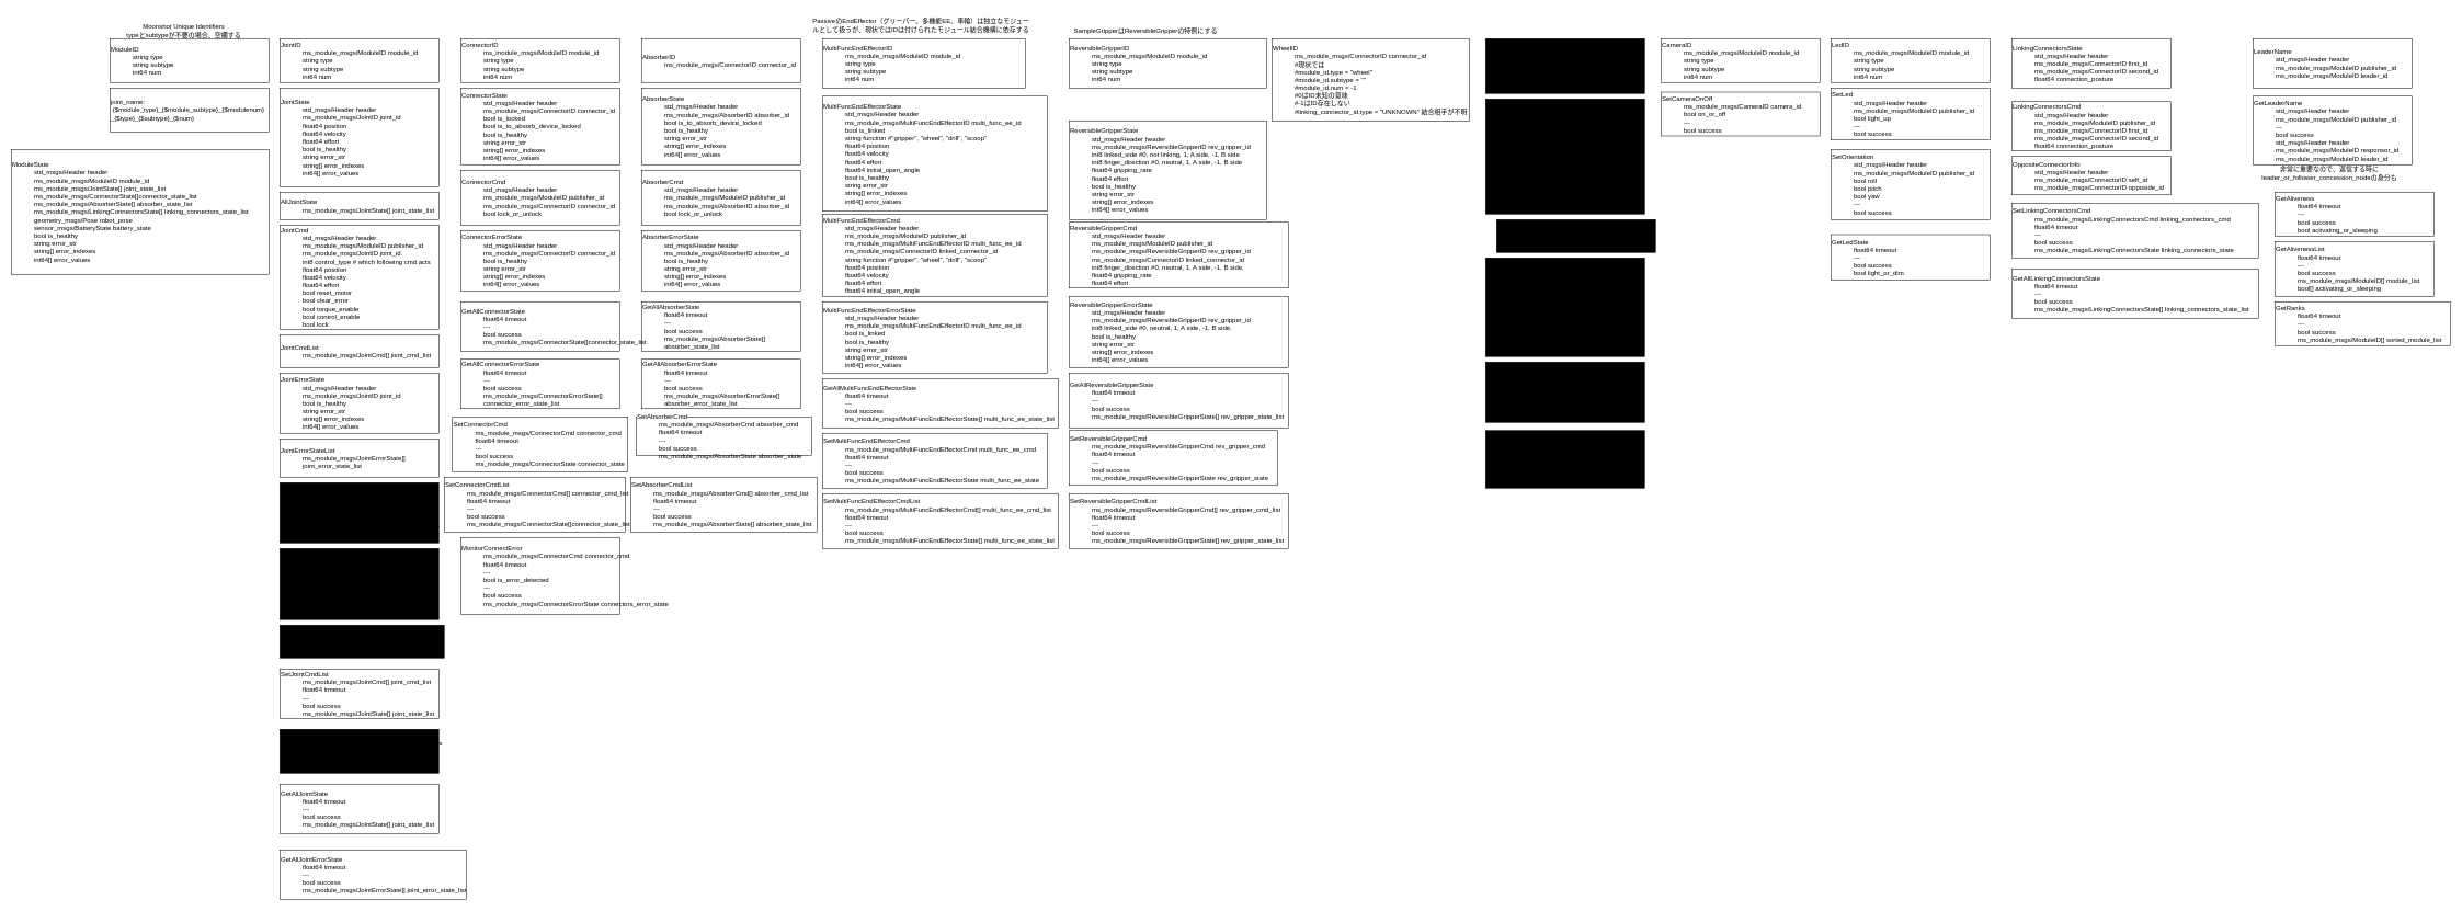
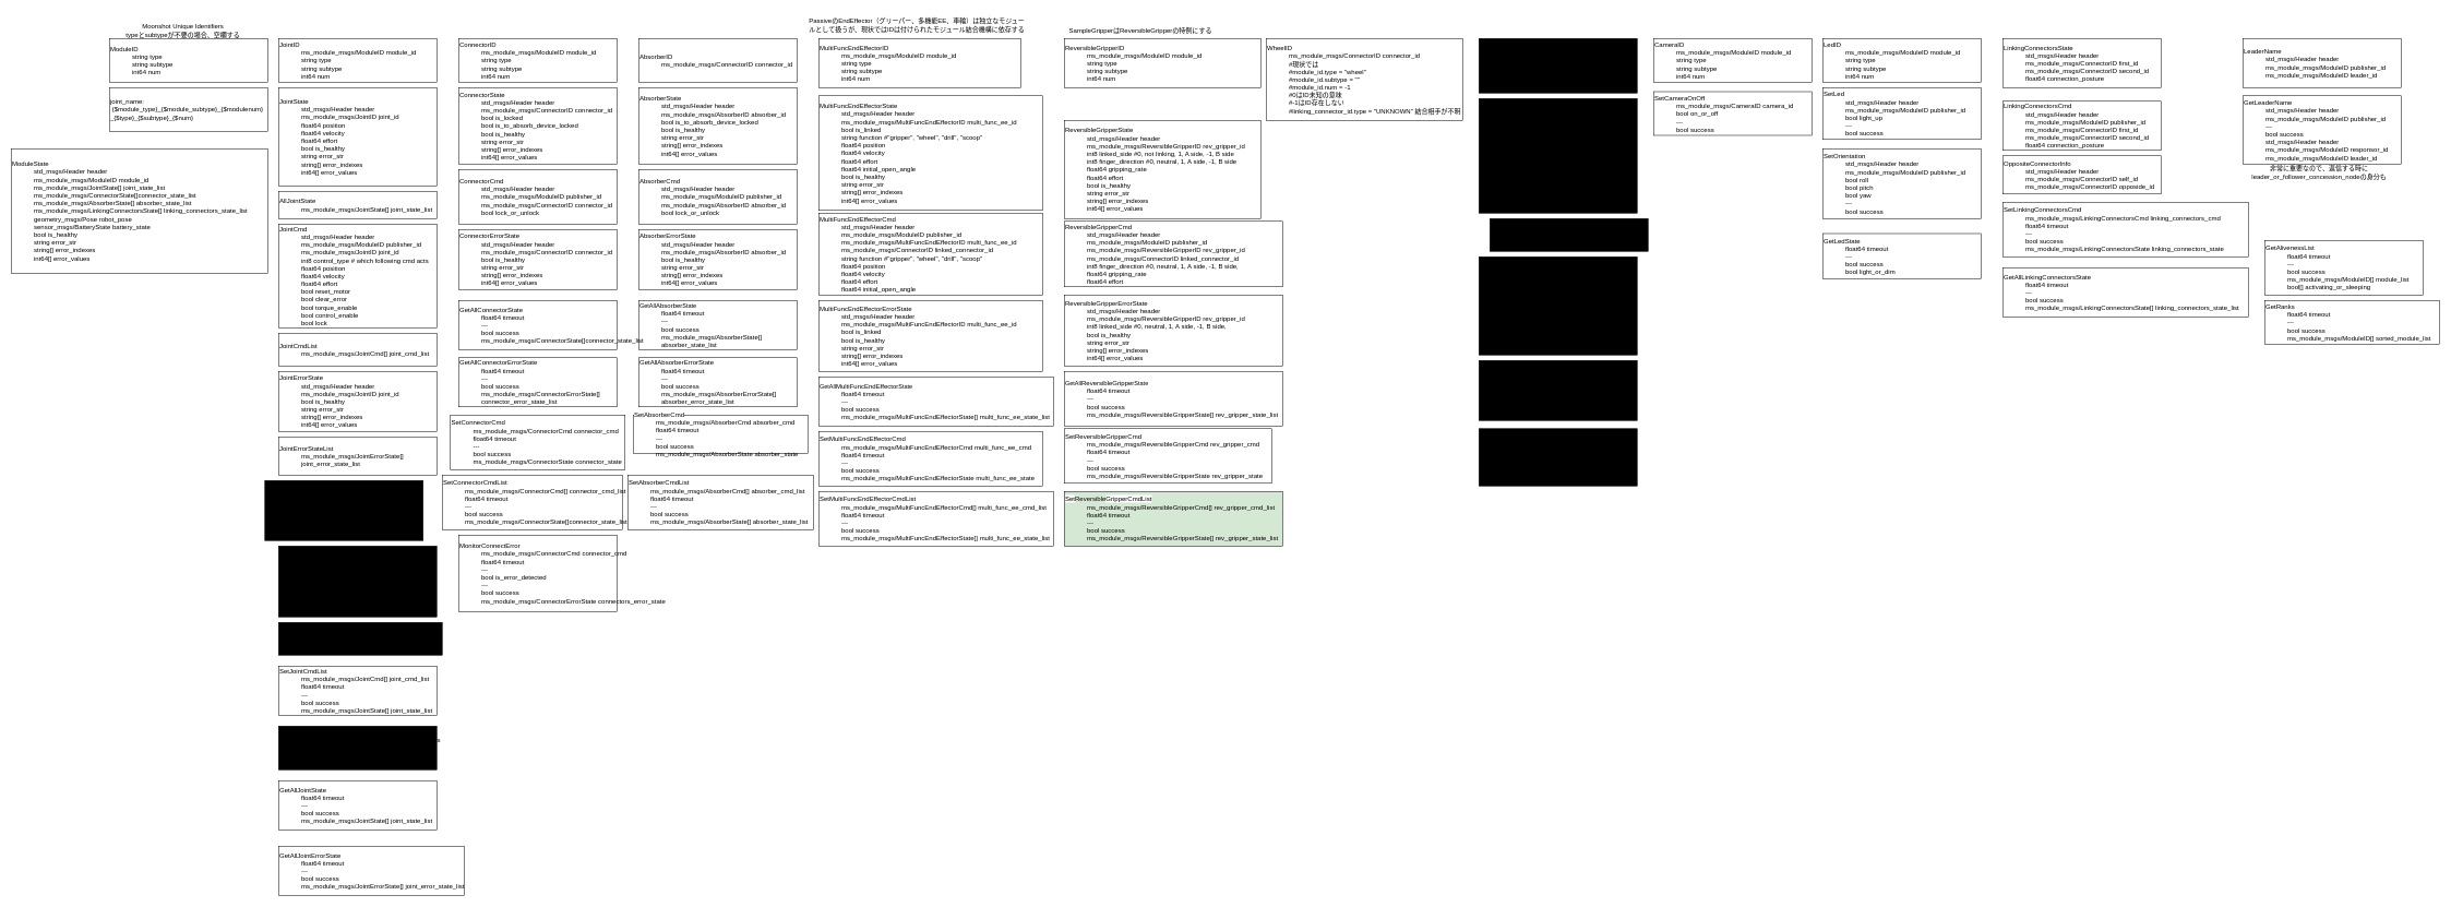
- <mxCell id="53" value="&lt;span style=&quot;background-color: rgb(255, 255, 255); text-align: center; text-wrap: nowrap;&quot;&gt;&lt;font style=&quot;font-size: 12px;&quot;&gt;GetAliveness&lt;/font&gt;&lt;/span&gt;&lt;br&gt;&lt;blockquote style=&quot;margin: 0 0 0 40px; border: none; padding: 0px;&quot;&gt;&lt;div&gt;&lt;span style=&quot;background-color: initial;&quot;&gt;float64 timeout&lt;/span&gt;&lt;/div&gt;&lt;div&gt;&lt;span style=&quot;background-color: initial;&quot;&gt;---&lt;/span&gt;&lt;/div&gt;&lt;div&gt;&lt;span style=&quot;background-color: initial;&quot;&gt;bool success&lt;/span&gt;&lt;/div&gt;&lt;div&gt;bool activating_or_sleeping&lt;/div&gt;&lt;/blockquote&gt;" style="rounded=0;whiteSpace=wrap;html=1;align=left;" parent="1" vertex="1"><mxGeometry x="4150" y="350" width="290" height="80" as="geometry" /></mxCell>
- <mxCell id="21" value="&lt;div&gt;JointLimits&lt;/div&gt;&lt;blockquote style=&quot;margin: 0px 0px 0px 40px; border: none; padding: 0px;&quot;&gt;float64 min_angle&lt;/blockquote&gt;&lt;blockquote style=&quot;margin: 0px 0px 0px 40px; border: none; padding: 0px;&quot;&gt;float64 max_angle&lt;br&gt;&lt;/blockquote&gt;&lt;blockquote style=&quot;margin: 0px 0px 0px 40px; border: none; padding: 0px;&quot;&gt;float64 max_velocity&lt;br&gt;&lt;/blockquote&gt;&lt;blockquote style=&quot;margin: 0px 0px 0px 40px; border: none; padding: 0px;&quot;&gt;float64 max_effort&lt;/blockquote&gt;" style="rounded=0;whiteSpace=wrap;html=1;align=left;fillColor=#000000;" parent="1" vertex="1"><mxGeometry x="510" y="880" width="290" height="110" as="geometry" /></mxCell>
+ <mxCell id="21" value="&lt;div&gt;JointLimits&lt;/div&gt;&lt;blockquote style=&quot;margin: 0px 0px 0px 40px; border: none; padding: 0px;&quot;&gt;float64 min_angle&lt;/blockquote&gt;&lt;blockquote style=&quot;margin: 0px 0px 0px 40px; border: none; padding: 0px;&quot;&gt;float64 max_angle&lt;br&gt;&lt;/blockquote&gt;&lt;blockquote style=&quot;margin: 0px 0px 0px 40px; border: none; padding: 0px;&quot;&gt;float64 max_velocity&lt;br&gt;&lt;/blockquote&gt;&lt;blockquote style=&quot;margin: 0px 0px 0px 40px; border: none; padding: 0px;&quot;&gt;float64 max_effort&lt;/blockquote&gt;" style="rounded=0;whiteSpace=wrap;html=1;align=left;fillColor=#000000;" parent="1" vertex="1"><mxGeometry x="485" y="880" width="290" height="110" as="geometry" /></mxCell>
- <mxCell id="75" value="&lt;div&gt;&lt;span style=&quot;background-color: rgb(255, 255, 255); text-align: center; text-wrap: nowrap;&quot;&gt;&lt;font style=&quot;font-size: 12px;&quot;&gt;Set&lt;/font&gt;&lt;/span&gt;&lt;span style=&quot;background-color: initial;&quot;&gt;Reversible&lt;/span&gt;&lt;span style=&quot;background-color: rgb(255, 255, 255); text-align: center; text-wrap: nowrap;&quot;&gt;GripperCmdList&lt;/span&gt;&lt;/div&gt;&lt;blockquote style=&quot;margin: 0 0 0 40px; border: none; padding: 0px;&quot;&gt;ms_module_msgs/Reversible&lt;span style=&quot;background-color: initial;&quot;&gt;Gripper&lt;/span&gt;Cmd&lt;span style=&quot;background-color: initial;&quot;&gt;[]&lt;/span&gt;&amp;nbsp;rev_gripper_cmd_list&lt;span style=&quot;background-color: initial;&quot;&gt;&lt;br&gt;&lt;/span&gt;&lt;/blockquote&gt;&lt;blockquote style=&quot;margin: 0 0 0 40px; border: none; padding: 0px;&quot;&gt;&lt;div&gt;&lt;div&gt;&lt;span style=&quot;background-color: initial;&quot;&gt;float64 timeout&lt;/span&gt;&lt;br&gt;&lt;/div&gt;&lt;/div&gt;&lt;div&gt;---&lt;/div&gt;&lt;div&gt;bool success&lt;/div&gt;&lt;div&gt;&lt;div&gt;&lt;span style=&quot;background-color: initial;&quot;&gt;ms_module_msgs/&lt;/span&gt;Reversible&lt;span style=&quot;background-color: initial;&quot;&gt;Gripper&lt;/span&gt;&lt;span style=&quot;background-color: initial;&quot;&gt;State[] rev_&lt;/span&gt;&lt;span style=&quot;background-color: initial;&quot;&gt;gripper_state_list&lt;/span&gt;&lt;br&gt;&lt;/div&gt;&lt;blockquote style=&quot;margin: 0px 0px 0px 40px; border: none; padding: 0px;&quot;&gt;&lt;/blockquote&gt;&lt;/div&gt;&lt;div&gt;&lt;blockquote style=&quot;margin: 0px 0px 0px 40px; border: none; padding: 0px;&quot;&gt;&lt;div&gt;&lt;/div&gt;&lt;/blockquote&gt;&lt;/div&gt;&lt;div&gt;&lt;blockquote style=&quot;margin: 0px 0px 0px 40px; border: none; padding: 0px;&quot;&gt;&lt;/blockquote&gt;&lt;/div&gt;&lt;blockquote style=&quot;margin: 0px 0px 0px 40px; border: none; padding: 0px;&quot;&gt;&lt;/blockquote&gt;&lt;/blockquote&gt;" style="rounded=0;whiteSpace=wrap;html=1;align=left;" parent="1" vertex="1"><mxGeometry x="1950" y="900" width="400" height="100" as="geometry" /></mxCell>
+ <mxCell id="75" value="&lt;div&gt;&lt;span style=&quot;background-color: rgb(255, 255, 255); text-align: center; text-wrap: nowrap;&quot;&gt;&lt;font style=&quot;font-size: 12px;&quot;&gt;Set&lt;/font&gt;&lt;/span&gt;&lt;span style=&quot;background-color: initial;&quot;&gt;Reversible&lt;/span&gt;&lt;span style=&quot;background-color: rgb(255, 255, 255); text-align: center; text-wrap: nowrap;&quot;&gt;GripperCmdList&lt;/span&gt;&lt;/div&gt;&lt;blockquote style=&quot;margin: 0 0 0 40px; border: none; padding: 0px;&quot;&gt;ms_module_msgs/Reversible&lt;span style=&quot;background-color: initial;&quot;&gt;Gripper&lt;/span&gt;Cmd&lt;span style=&quot;background-color: initial;&quot;&gt;[]&lt;/span&gt;&amp;nbsp;rev_gripper_cmd_list&lt;span style=&quot;background-color: initial;&quot;&gt;&lt;br&gt;&lt;/span&gt;&lt;/blockquote&gt;&lt;blockquote style=&quot;margin: 0 0 0 40px; border: none; padding: 0px;&quot;&gt;&lt;div&gt;&lt;div&gt;&lt;span style=&quot;background-color: initial;&quot;&gt;float64 timeout&lt;/span&gt;&lt;br&gt;&lt;/div&gt;&lt;/div&gt;&lt;div&gt;---&lt;/div&gt;&lt;div&gt;bool success&lt;/div&gt;&lt;div&gt;&lt;div&gt;&lt;span style=&quot;background-color: initial;&quot;&gt;ms_module_msgs/&lt;/span&gt;Reversible&lt;span style=&quot;background-color: initial;&quot;&gt;Gripper&lt;/span&gt;&lt;span style=&quot;background-color: initial;&quot;&gt;State[] rev_&lt;/span&gt;&lt;span style=&quot;background-color: initial;&quot;&gt;gripper_state_list&lt;/span&gt;&lt;br&gt;&lt;/div&gt;&lt;blockquote style=&quot;margin: 0px 0px 0px 40px; border: none; padding: 0px;&quot;&gt;&lt;/blockquote&gt;&lt;/div&gt;&lt;div&gt;&lt;blockquote style=&quot;margin: 0px 0px 0px 40px; border: none; padding: 0px;&quot;&gt;&lt;div&gt;&lt;/div&gt;&lt;/blockquote&gt;&lt;/div&gt;&lt;div&gt;&lt;blockquote style=&quot;margin: 0px 0px 0px 40px; border: none; padding: 0px;&quot;&gt;&lt;/blockquote&gt;&lt;/div&gt;&lt;blockquote style=&quot;margin: 0px 0px 0px 40px; border: none; padding: 0px;&quot;&gt;&lt;/blockquote&gt;&lt;/blockquote&gt;" style="rounded=0;whiteSpace=wrap;html=1;align=left;fillColor=#d5e8d4;" parent="1" vertex="1"><mxGeometry x="1950" y="900" width="400" height="100" as="geometry" /></mxCell>
